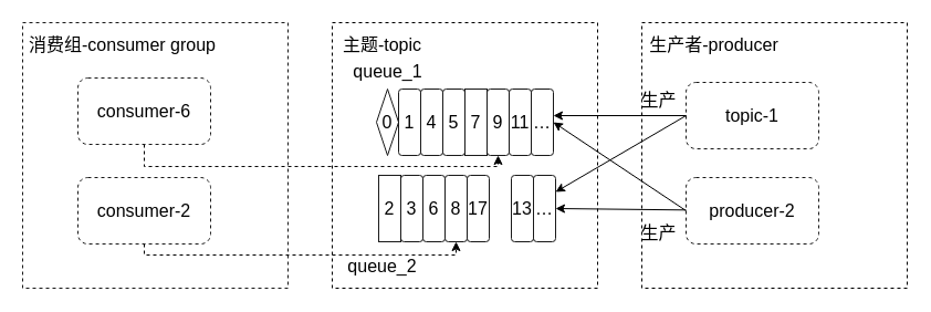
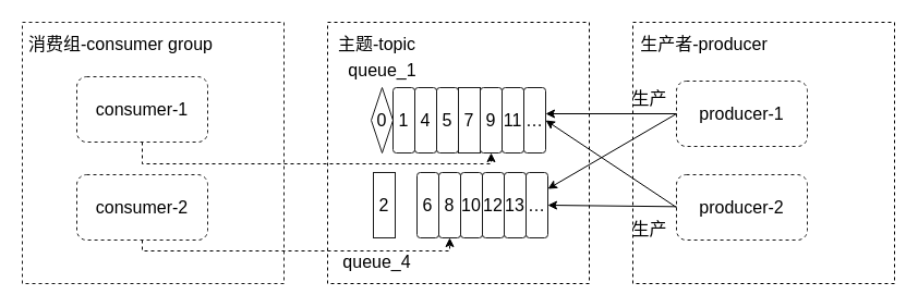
- <mxCell id="17" value="consumer-6" style="rounded=1;whiteSpace=wrap;html=1;dashed=1;strokeColor=#1A1A1A;fillColor=none;fontSize=16;" vertex="1" parent="1"><mxGeometry x="70" y="70" width="120" height="60" as="geometry" /></mxCell>
+ <mxCell id="17" value="consumer-1" style="rounded=1;whiteSpace=wrap;html=1;dashed=1;strokeColor=#1A1A1A;fillColor=none;fontSize=16;" vertex="1" parent="1"><mxGeometry x="70" y="70" width="120" height="60" as="geometry" /></mxCell>
- <mxCell id="10" value="topic-1" style="rounded=1;whiteSpace=wrap;html=1;dashed=1;strokeColor=#1A1A1A;fillColor=none;fontSize=16;" vertex="1" parent="1"><mxGeometry x="620" y="74" width="120" height="60" as="geometry" /></mxCell>
+ <mxCell id="10" value="producer-1" style="rounded=1;whiteSpace=wrap;html=1;dashed=1;strokeColor=#1A1A1A;fillColor=none;fontSize=16;" vertex="1" parent="1"><mxGeometry x="620" y="74" width="120" height="60" as="geometry" /></mxCell>
- <mxCell id="33" value="3" style="rounded=1;whiteSpace=wrap;html=1;strokeColor=#1A1A1A;fillColor=none;fontSize=16;" vertex="1" parent="1"><mxGeometry x="362" y="158" width="20" height="60" as="geometry" /></mxCell>
- <mxCell id="31" value="17" style="rounded=1;whiteSpace=wrap;html=1;strokeColor=#1A1A1A;fillColor=none;fontSize=16;" vertex="1" parent="26"><mxGeometry x="80" width="20" height="60" as="geometry" /></mxCell>
+ <mxCell id="31" value="10" style="rounded=1;whiteSpace=wrap;html=1;strokeColor=#1A1A1A;fillColor=none;fontSize=16;" vertex="1" parent="26"><mxGeometry x="80" width="20" height="60" as="geometry" /></mxCell>
+ <mxCell id="30" value="12" style="rounded=1;whiteSpace=wrap;html=1;strokeColor=#1A1A1A;fillColor=none;fontSize=16;" vertex="1" parent="26"><mxGeometry x="100" width="20" height="60" as="geometry" /></mxCell>
- <mxCell id="39" value="queue_2" style="text;html=1;resizable=0;autosize=1;align=center;verticalAlign=middle;points=[];fillColor=none;strokeColor=none;rounded=0;fontSize=16;" vertex="1" parent="1"><mxGeometry x="305" y="230" width="80" height="20" as="geometry" /></mxCell>
+ <mxCell id="39" value="queue_4" style="text;html=1;resizable=0;autosize=1;align=center;verticalAlign=middle;points=[];fillColor=none;strokeColor=none;rounded=0;fontSize=16;" vertex="1" parent="1"><mxGeometry x="305" y="230" width="80" height="20" as="geometry" /></mxCell>
